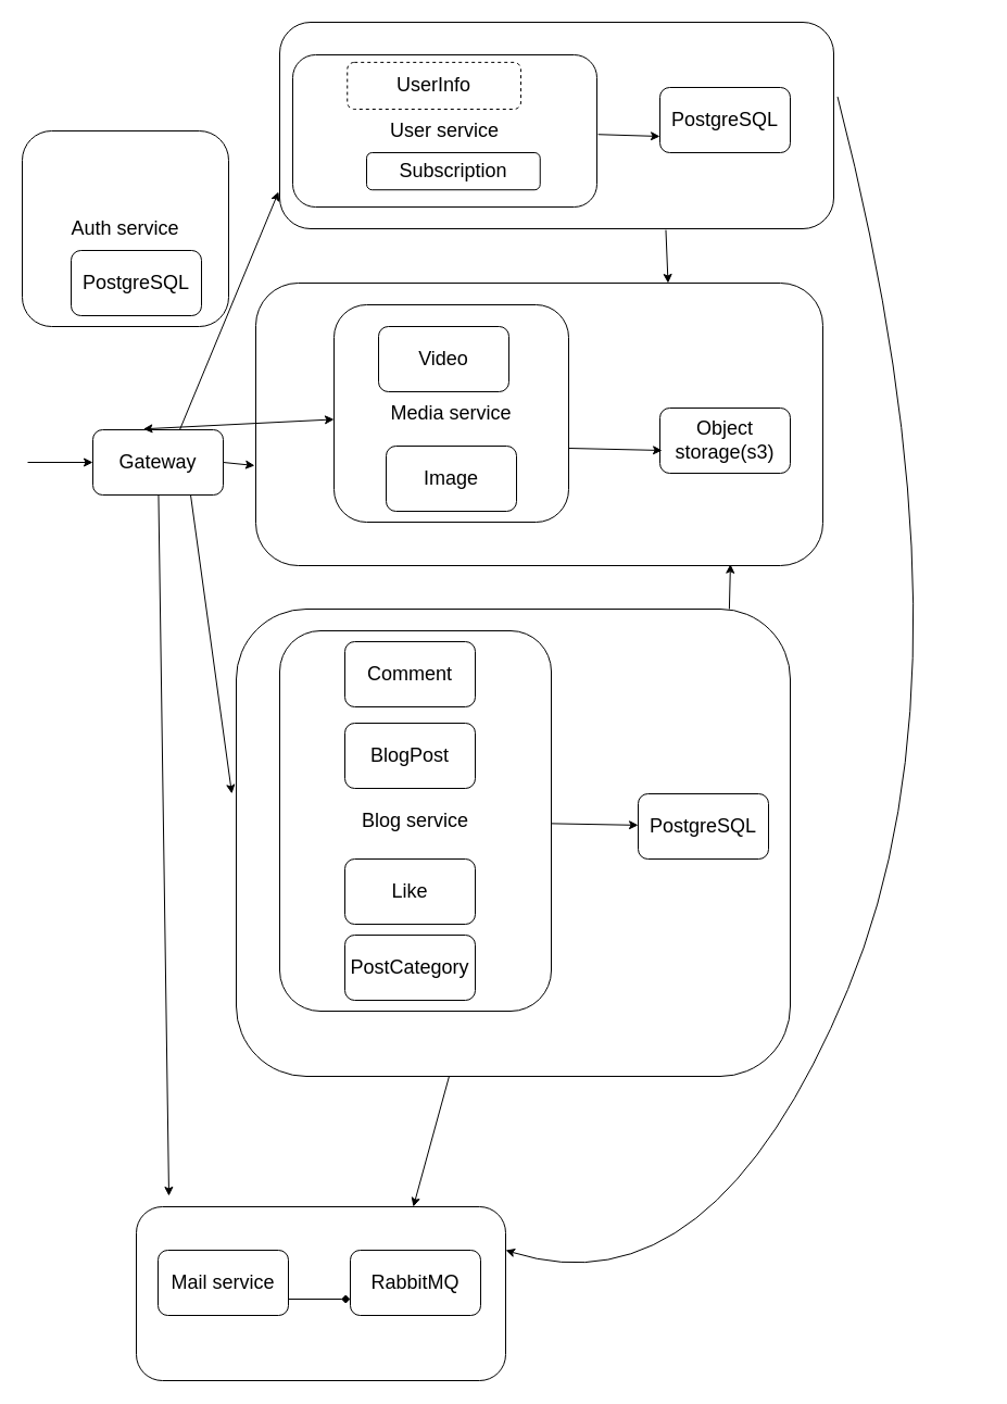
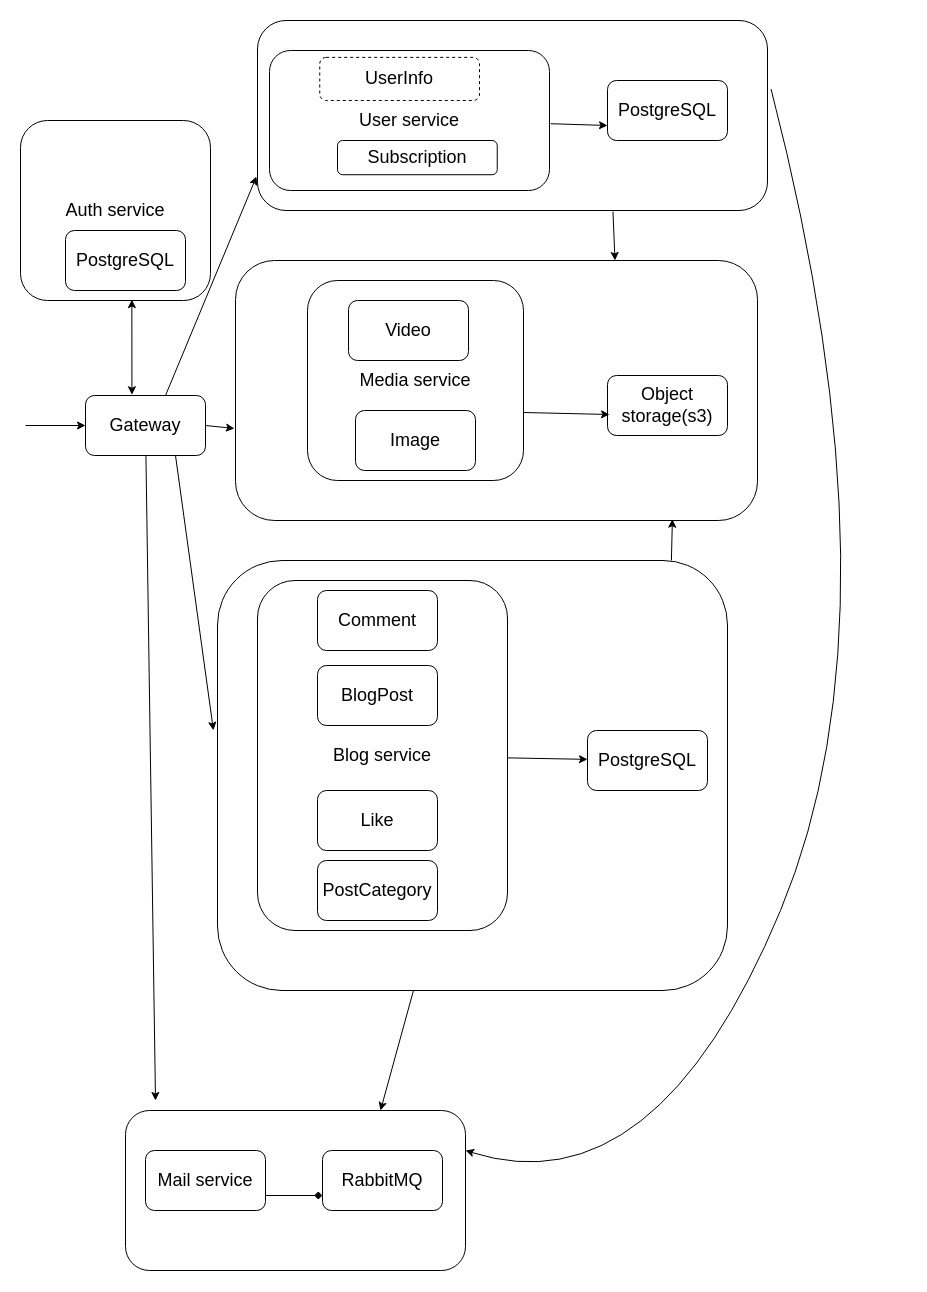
- <mxCell id="39" value="" style="endArrow=classic;startArrow=classic;html=1;rounded=0;exitX=0.387;exitY=-0.012;exitDx=0;exitDy=0;exitPerimeter=0;" edge="1" parent="1" source="6" target="29"><mxGeometry width="50" height="50" relative="1" as="geometry"><mxPoint x="225" y="250" as="sourcePoint" /><mxPoint x="275" y="200" as="targetPoint" /></mxGeometry></mxCell>
+ <mxCell id="39" value="" style="endArrow=classic;startArrow=classic;html=1;rounded=0;exitX=0.387;exitY=-0.012;exitDx=0;exitDy=0;exitPerimeter=0;entryX=0.586;entryY=0.995;entryDx=0;entryDy=0;entryPerimeter=0;" edge="1" parent="1" source="6" target="38"><mxGeometry width="50" height="50" relative="1" as="geometry"><mxPoint x="225" y="250" as="sourcePoint" /><mxPoint x="275" y="200" as="targetPoint" /></mxGeometry></mxCell>
